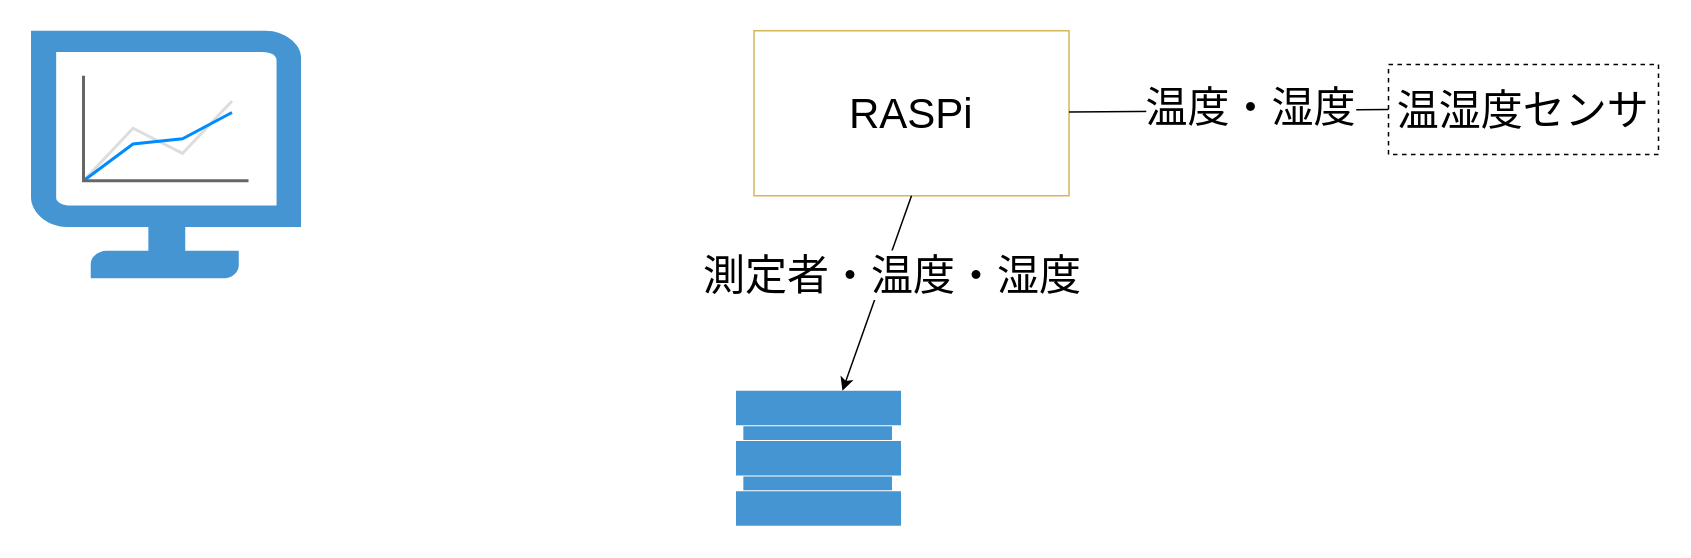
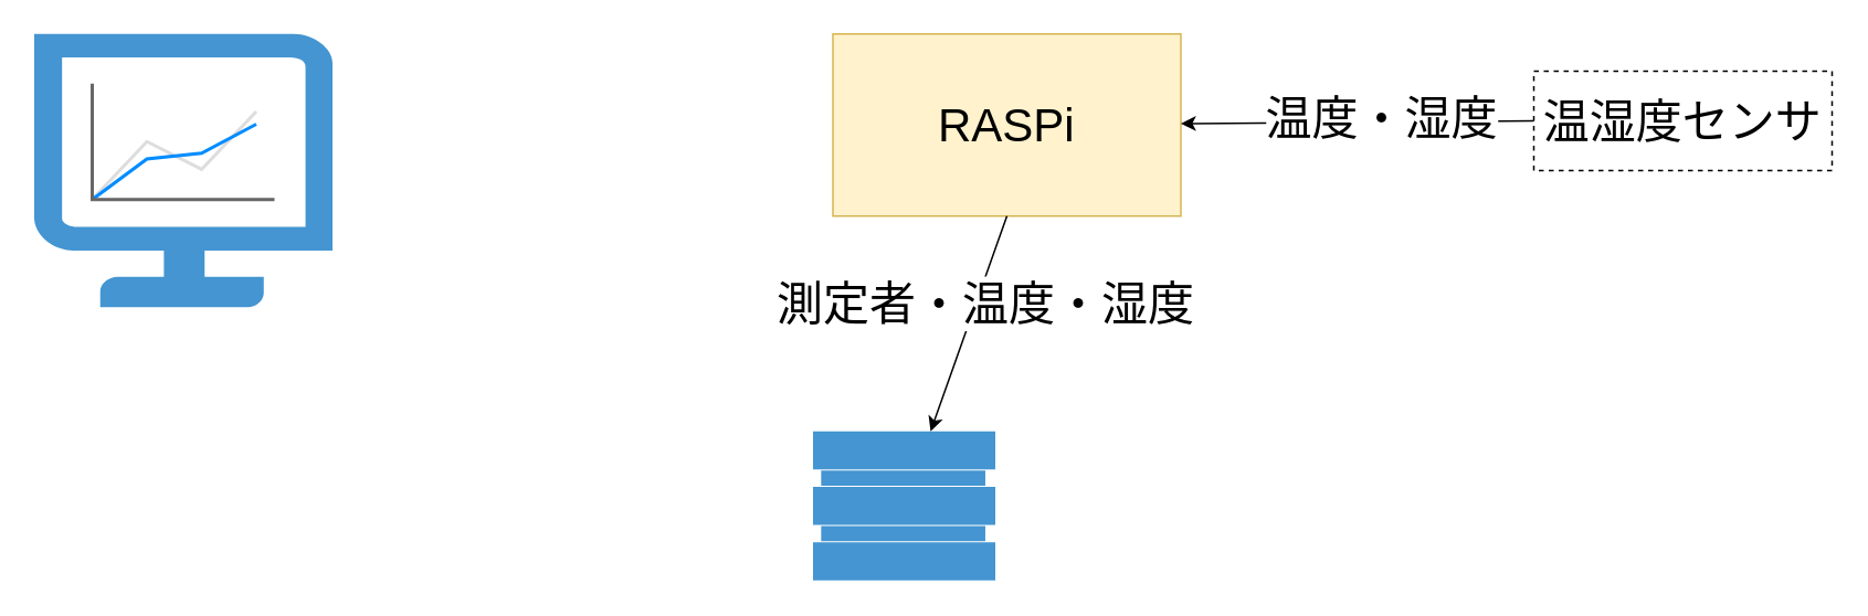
- <mxCell id="9" value="" style="endArrow=none;html=1;fontSize=28;exitX=0;exitY=0.5;exitDx=0;exitDy=0;" parent="1" source="8" target="4" edge="1"><mxGeometry width="50" height="50" relative="1" as="geometry"><mxPoint x="825" y="180" as="sourcePoint" /><mxPoint x="875" y="130" as="targetPoint" /></mxGeometry></mxCell>
+ <mxCell id="9" value="" style="endArrow=classic;html=1;fontSize=28;exitX=0;exitY=0.5;exitDx=0;exitDy=0;" parent="1" source="8" target="4" edge="1"><mxGeometry width="50" height="50" relative="1" as="geometry"><mxPoint x="825" y="180" as="sourcePoint" /><mxPoint x="875" y="130" as="targetPoint" /></mxGeometry></mxCell>
- <mxCell id="4" value="RASPi" style="rounded=0;whiteSpace=wrap;html=1;fillColor=#ffffff;strokeColor=#d6b656;fontSize=28;" parent="1" vertex="1"><mxGeometry x="502" y="20" width="210" height="110" as="geometry" /></mxCell>
+ <mxCell id="4" value="RASPi" style="rounded=0;whiteSpace=wrap;html=1;fillColor=#fff2cc;strokeColor=#d6b656;fontSize=28;" parent="1" vertex="1"><mxGeometry x="502" y="20" width="210" height="110" as="geometry" /></mxCell>
